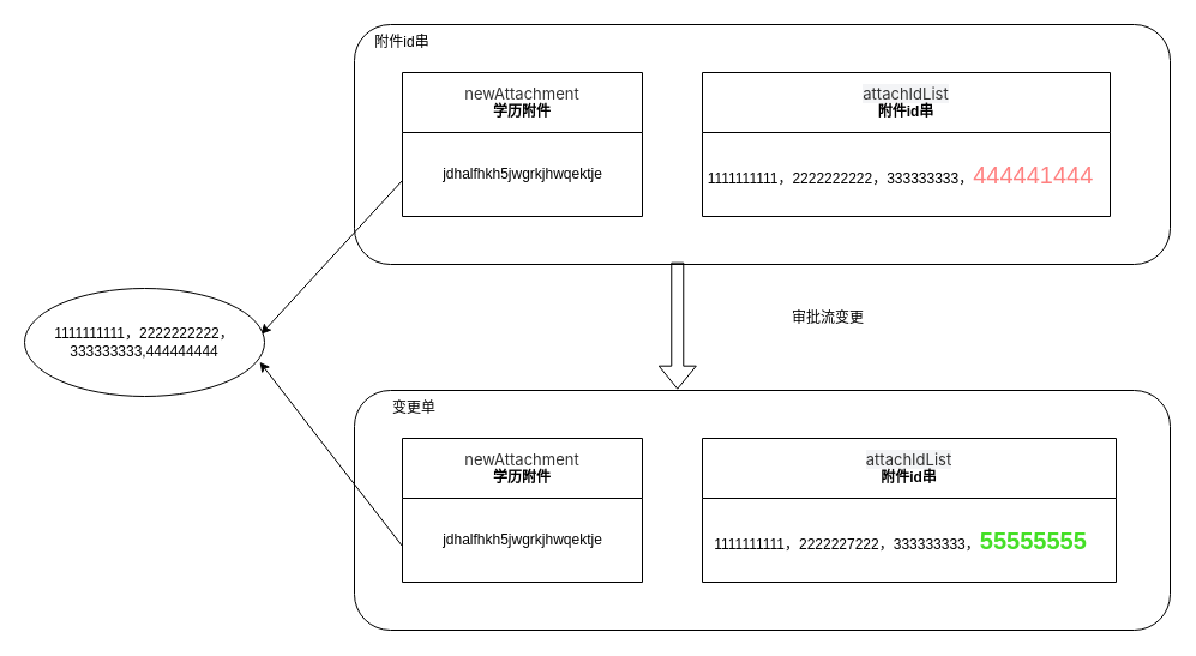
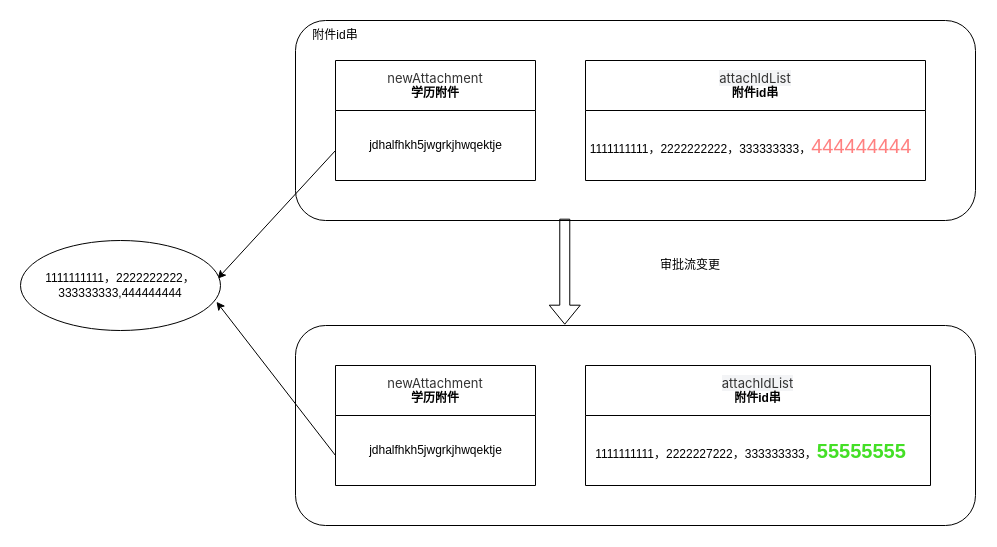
- <mxCell id="5" value="1111111111，2222222222，333333333，&lt;font color=&quot;#ff8080&quot; style=&quot;font-size: 20px;&quot;&gt;444441444&lt;/font&gt;" style="text;html=1;align=center;verticalAlign=middle;resizable=0;points=[];autosize=1;strokeColor=none;fillColor=none;" vertex="1" parent="4"><mxGeometry x="-10" y="65" width="350" height="40" as="geometry" /></mxCell>
+ <mxCell id="5" value="1111111111，2222222222，333333333，&lt;font color=&quot;#ff8080&quot; style=&quot;font-size: 20px;&quot;&gt;444444444&lt;/font&gt;" style="text;html=1;align=center;verticalAlign=middle;resizable=0;points=[];autosize=1;strokeColor=none;fillColor=none;" vertex="1" parent="4"><mxGeometry x="-10" y="65" width="350" height="40" as="geometry" /></mxCell>
- <mxCell id="16" value="变更单" style="text;html=1;align=center;verticalAlign=middle;whiteSpace=wrap;rounded=0;" vertex="1" parent="1"><mxGeometry x="315" y="325" width="60" height="30" as="geometry" /></mxCell>
